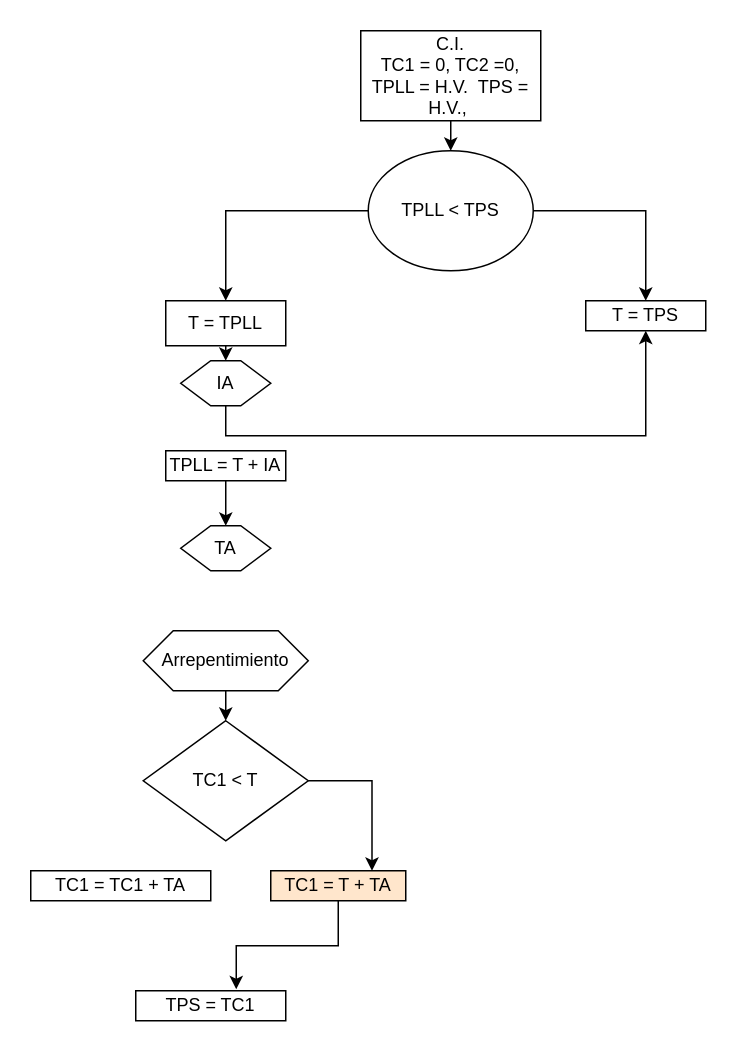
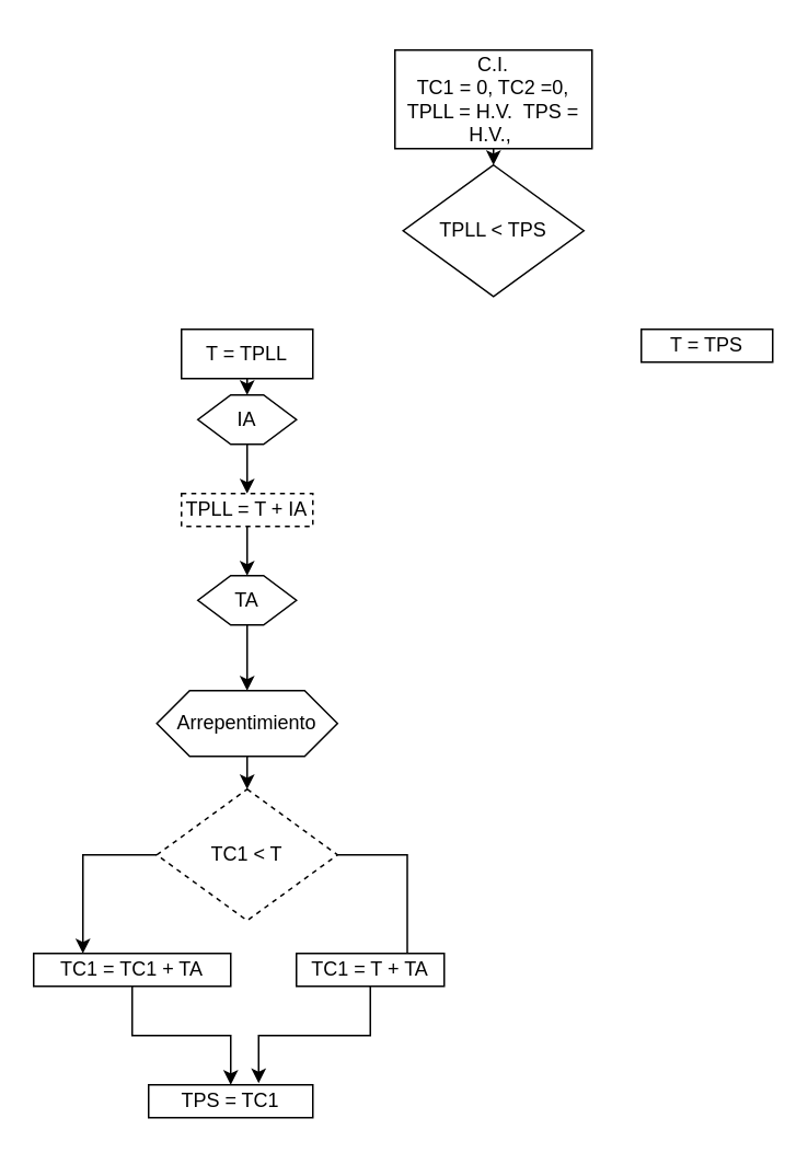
- <mxCell id="3" value="C.I.&lt;br&gt;TC1 = 0, TC2 =0, TPLL = H.V.&amp;nbsp; TPS = H.V.,&amp;nbsp;" style="rounded=0;whiteSpace=wrap;html=1;" vertex="1" parent="1"><mxGeometry x="240" y="20" width="120" height="60" as="geometry" /></mxCell>
+ <mxCell id="3" value="C.I.&lt;br&gt;TC1 = 0, TC2 =0, TPLL = H.V.&amp;nbsp; TPS = H.V.,&amp;nbsp;" style="rounded=0;whiteSpace=wrap;html=1;" vertex="1" parent="1"><mxGeometry x="240" y="30" width="120" height="60" as="geometry" /></mxCell>
- <mxCell id="4" style="edgeStyle=orthogonalEdgeStyle;rounded=0;orthogonalLoop=1;jettySize=auto;html=1;exitX=0;exitY=0.5;exitDx=0;exitDy=0;entryX=0.5;entryY=0;entryDx=0;entryDy=0;" edge="1" parent="1" source="6" target="12"><mxGeometry relative="1" as="geometry" /></mxCell>
- <mxCell id="6" value="TPLL &amp;lt; TPS" style="ellipse;whiteSpace=wrap;html=1;" vertex="1" parent="1"><mxGeometry x="245" y="100" width="110" height="80" as="geometry" /></mxCell>
+ <mxCell id="6" value="TPLL &amp;lt; TPS" style="rhombus;whiteSpace=wrap;html=1;" vertex="1" parent="1"><mxGeometry x="245" y="100" width="110" height="80" as="geometry" /></mxCell>
- <mxCell id="5" style="edgeStyle=orthogonalEdgeStyle;rounded=0;orthogonalLoop=1;jettySize=auto;html=1;exitX=1;exitY=0.5;exitDx=0;exitDy=0;entryX=0.5;entryY=0;entryDx=0;entryDy=0;" edge="1" parent="1" source="6" target="13"><mxGeometry relative="1" as="geometry" /></mxCell>
- <mxCell id="9" style="edgeStyle=orthogonalEdgeStyle;rounded=0;orthogonalLoop=1;jettySize=auto;html=1;exitX=0.5;exitY=1;exitDx=0;exitDy=0;" edge="1" parent="1" source="10" target="13"><mxGeometry relative="1" as="geometry" /></mxCell>
+ <mxCell id="9" style="edgeStyle=orthogonalEdgeStyle;rounded=0;orthogonalLoop=1;jettySize=auto;html=1;exitX=0.5;exitY=1;exitDx=0;exitDy=0;entryX=0.5;entryY=0;entryDx=0;entryDy=0;" edge="1" parent="1" source="10" target="15"><mxGeometry relative="1" as="geometry" /></mxCell>
- <mxCell id="15" value="TPLL = T + IA" style="rounded=0;whiteSpace=wrap;html=1;" vertex="1" parent="1"><mxGeometry x="110" y="300" width="80" height="20" as="geometry" /></mxCell>
+ <mxCell id="15" value="TPLL = T + IA" style="rounded=0;whiteSpace=wrap;html=1;dashed=1;" vertex="1" parent="1"><mxGeometry x="110" y="300" width="80" height="20" as="geometry" /></mxCell>
+ <mxCell id="21" style="edgeStyle=orthogonalEdgeStyle;rounded=0;orthogonalLoop=1;jettySize=auto;html=1;exitX=0.5;exitY=1;exitDx=0;exitDy=0;entryX=0.5;entryY=0;entryDx=0;entryDy=0;" edge="1" parent="1" source="22" target="8"><mxGeometry relative="1" as="geometry" /></mxCell>
- <mxCell id="18" value="TC1 &amp;lt; T" style="rhombus;whiteSpace=wrap;html=1;" vertex="1" parent="1"><mxGeometry x="95" y="480" width="110" height="80" as="geometry" /></mxCell>
+ <mxCell id="18" value="TC1 &amp;lt; T" style="rhombus;whiteSpace=wrap;html=1;dashed=1;" vertex="1" parent="1"><mxGeometry x="95" y="480" width="110" height="80" as="geometry" /></mxCell>
+ <mxCell id="16" style="edgeStyle=orthogonalEdgeStyle;rounded=0;orthogonalLoop=1;jettySize=auto;html=1;exitX=0;exitY=0.5;exitDx=0;exitDy=0;entryX=0.25;entryY=0;entryDx=0;entryDy=0;" edge="1" parent="1" source="18" target="20"><mxGeometry relative="1" as="geometry" /></mxCell>
- <mxCell id="17" style="edgeStyle=orthogonalEdgeStyle;rounded=0;orthogonalLoop=1;jettySize=auto;html=1;exitX=1;exitY=0.5;exitDx=0;exitDy=0;entryX=0.75;entryY=0;entryDx=0;entryDy=0;" edge="1" parent="1" source="18" target="24"><mxGeometry relative="1" as="geometry" /></mxCell>
+ <mxCell id="17" style="edgeStyle=orthogonalEdgeStyle;rounded=0;orthogonalLoop=1;jettySize=auto;html=1;exitX=1;exitY=0.5;exitDx=0;exitDy=0;entryX=0.75;entryY=0;entryDx=0;entryDy=0;endArrow=none;" edge="1" parent="1" source="18" target="24"><mxGeometry relative="1" as="geometry" /></mxCell>
- <mxCell id="24" value="TC1 = T + TA" style="rounded=0;whiteSpace=wrap;html=1;fillColor=#ffe6cc;" vertex="1" parent="1"><mxGeometry x="180" y="580" width="90" height="20" as="geometry" /></mxCell>
+ <mxCell id="24" value="TC1 = T + TA" style="rounded=0;whiteSpace=wrap;html=1;" vertex="1" parent="1"><mxGeometry x="180" y="580" width="90" height="20" as="geometry" /></mxCell>
+ <mxCell id="19" style="edgeStyle=orthogonalEdgeStyle;rounded=0;orthogonalLoop=1;jettySize=auto;html=1;exitX=0.5;exitY=1;exitDx=0;exitDy=0;" edge="1" parent="1" source="20" target="25"><mxGeometry relative="1" as="geometry" /></mxCell>
